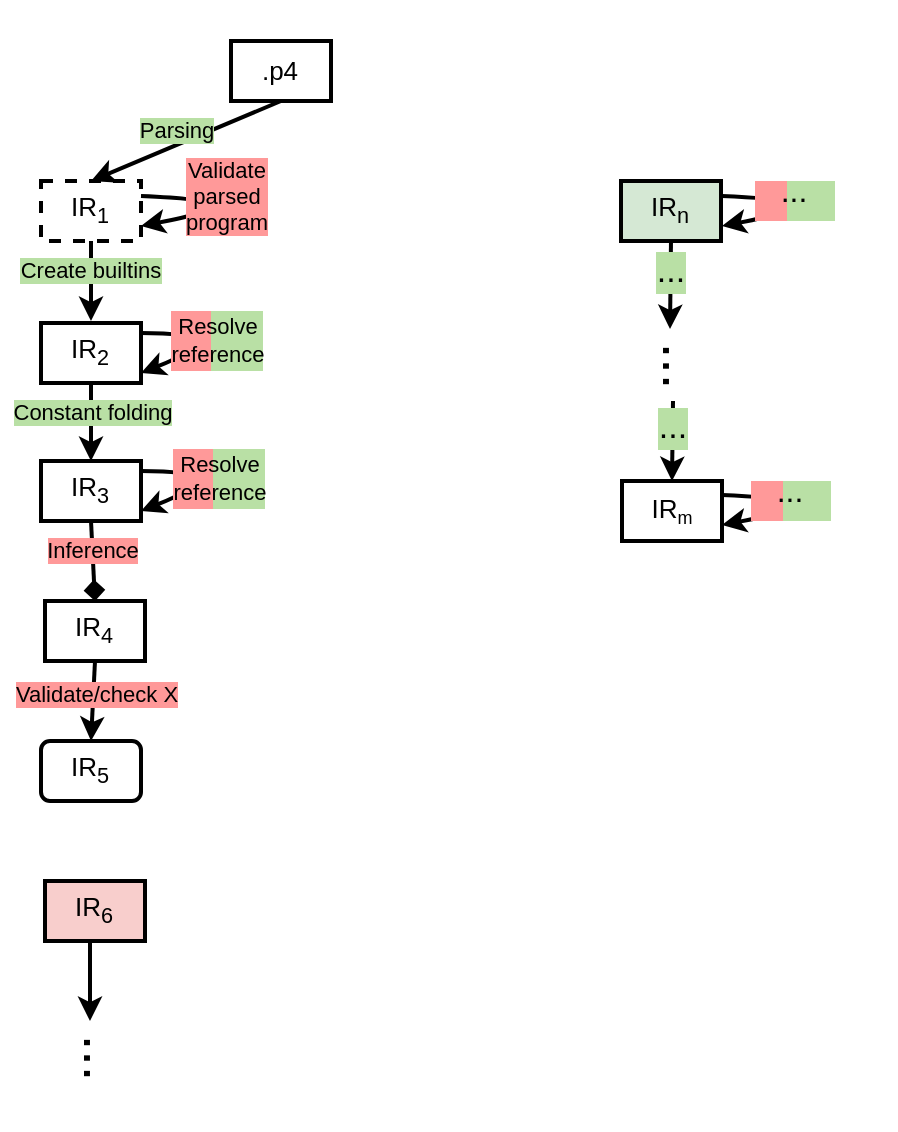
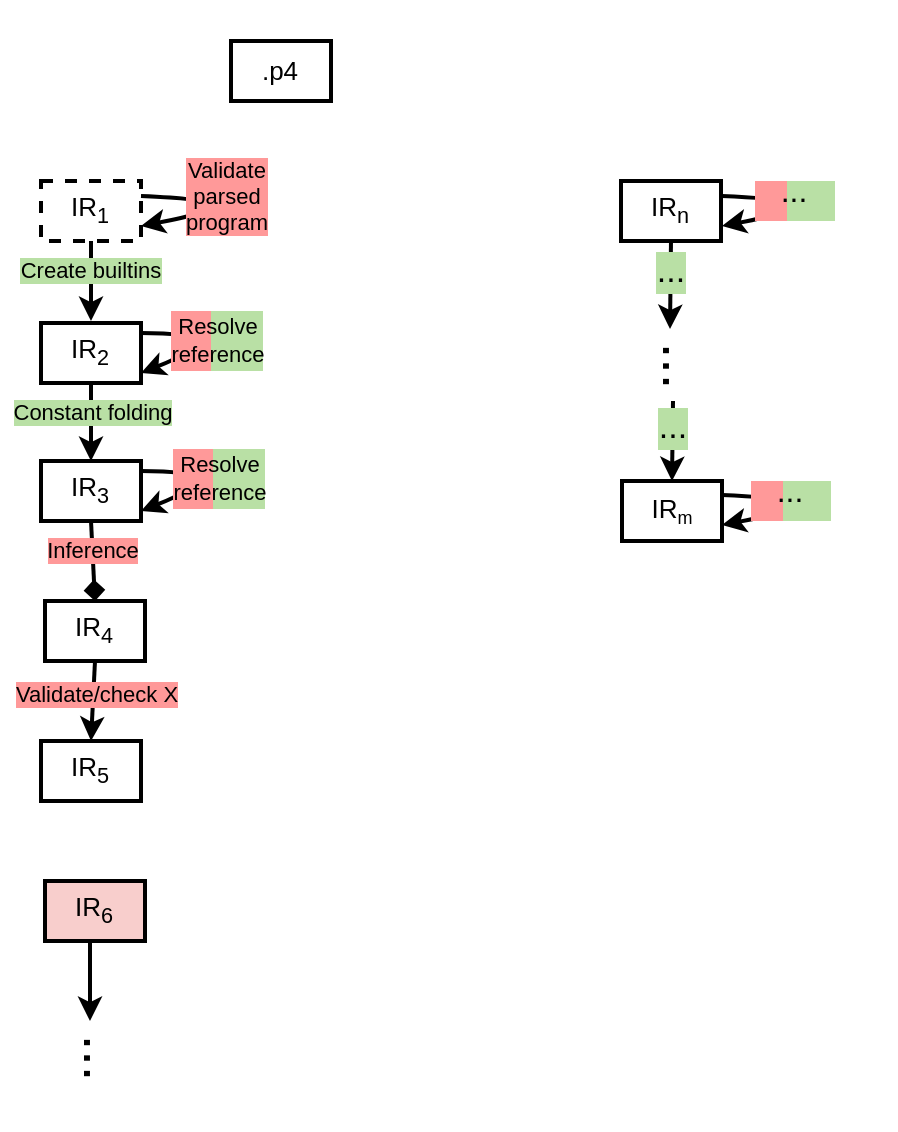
- <mxCell id="11" value="" style="endArrow=classic;html=1;rounded=0;strokeWidth=2;exitX=0.5;exitY=1;exitDx=0;exitDy=0;entryX=0.5;entryY=0;entryDx=0;entryDy=0;" edge="1" parent="1" source="4" target="5"><mxGeometry width="50" height="50" relative="1" as="geometry"><mxPoint x="195" y="310" as="sourcePoint" /><mxPoint x="245" y="260" as="targetPoint" /></mxGeometry></mxCell>
- <mxCell id="12" value="&lt;font style=&quot;font-size: 11px;&quot;&gt;Parsing&lt;/font&gt;" style="edgeLabel;html=1;align=center;verticalAlign=middle;resizable=0;points=[];labelBackgroundColor=#B9E0A5;" vertex="1" connectable="0" parent="11"><mxGeometry x="0.1" relative="1" as="geometry"><mxPoint y="-8" as="offset" /></mxGeometry></mxCell>
- <mxCell id="33" value="&lt;font style=&quot;font-size: 13px;&quot;&gt;IR&lt;sub&gt;n&lt;/sub&gt;&lt;/font&gt;" style="rounded=0;whiteSpace=wrap;html=1;strokeWidth=2;fillColor=#d5e8d4;" vertex="1" parent="1"><mxGeometry x="310" y="90" width="50" height="30" as="geometry" /></mxCell>
+ <mxCell id="33" value="&lt;font style=&quot;font-size: 13px;&quot;&gt;IR&lt;sub&gt;n&lt;/sub&gt;&lt;/font&gt;" style="rounded=0;whiteSpace=wrap;html=1;strokeWidth=2;" vertex="1" parent="1"><mxGeometry x="310" y="90" width="50" height="30" as="geometry" /></mxCell>
- <mxCell id="9" value="&lt;span style=&quot;font-size: 13px;&quot;&gt;IR&lt;sub&gt;5&lt;/sub&gt;&lt;/span&gt;" style="whiteSpace=wrap;html=1;strokeWidth=2;rounded=1;" vertex="1" parent="1"><mxGeometry x="20" y="370" width="50" height="30" as="geometry" /></mxCell>
+ <mxCell id="9" value="&lt;span style=&quot;font-size: 13px;&quot;&gt;IR&lt;sub&gt;5&lt;/sub&gt;&lt;/span&gt;" style="rounded=0;whiteSpace=wrap;html=1;strokeWidth=2;" vertex="1" parent="1"><mxGeometry x="20" y="370" width="50" height="30" as="geometry" /></mxCell>
